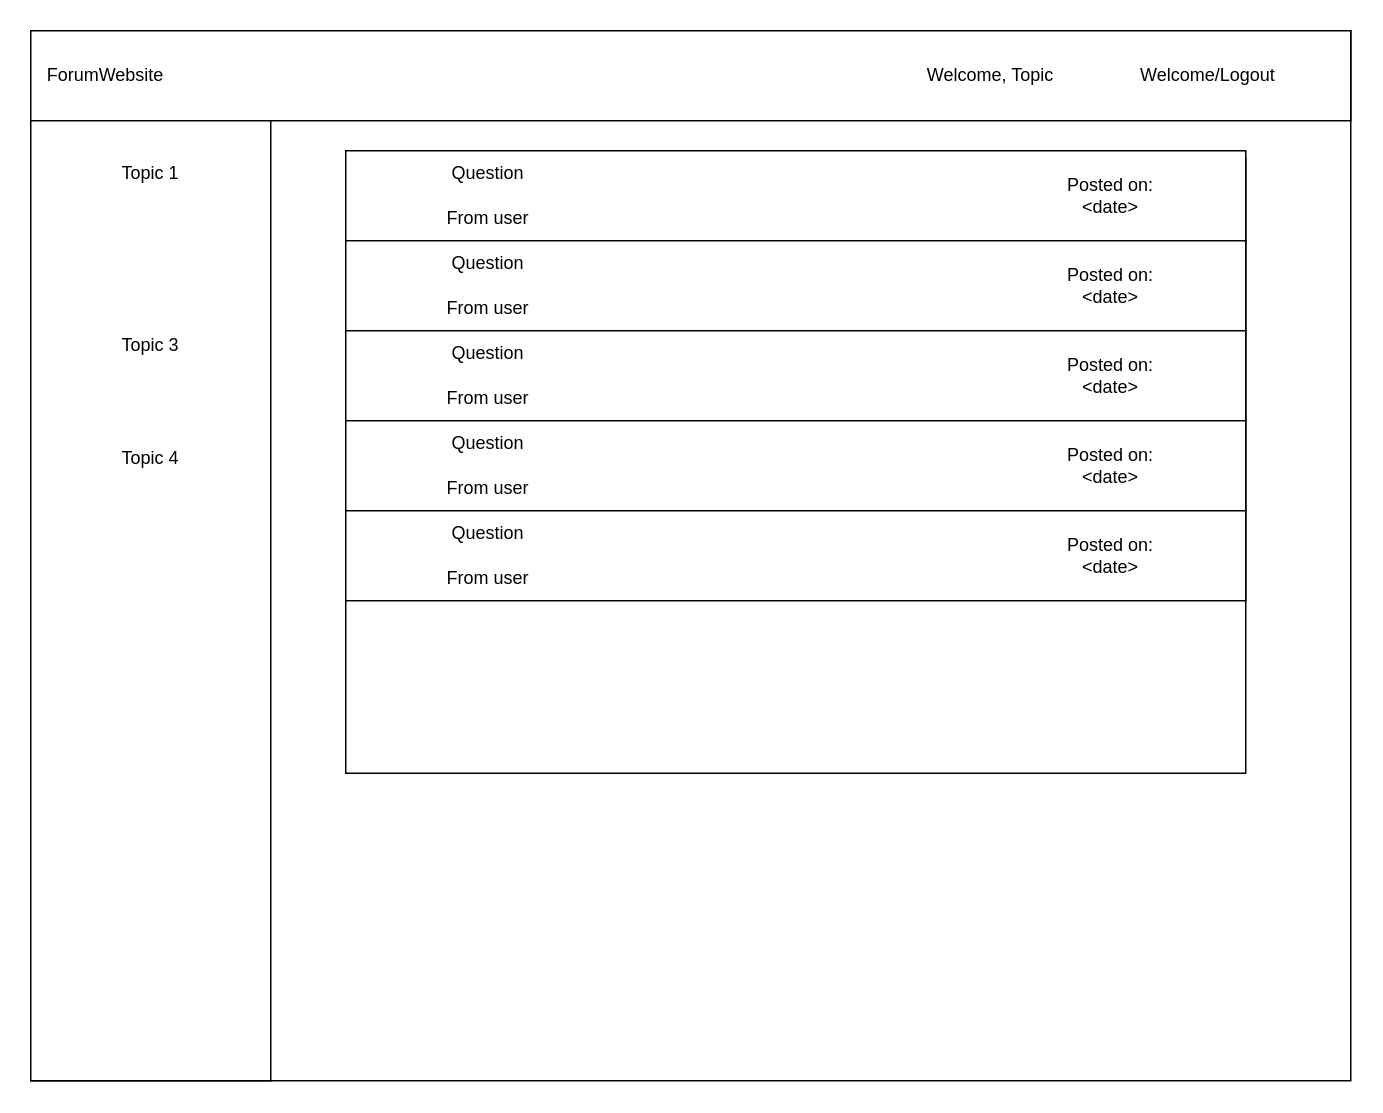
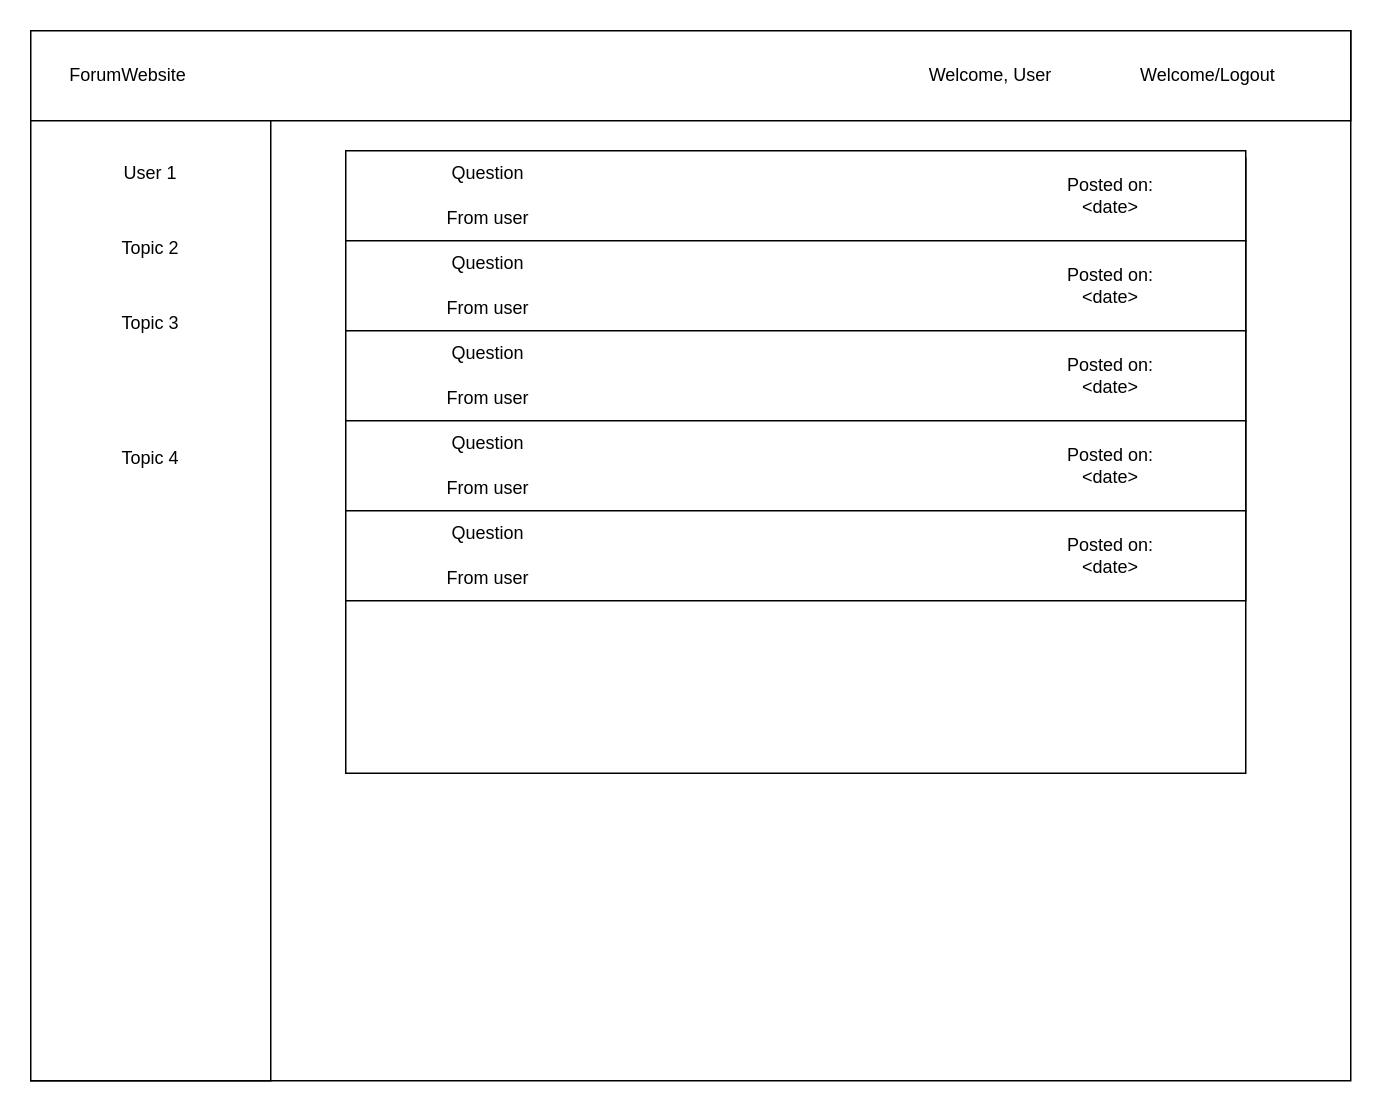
- <mxCell id="32" value="ForumWebsite" style="text;html=1;align=center;verticalAlign=middle;whiteSpace=wrap;rounded=0;" vertex="1" parent="1"><mxGeometry x="20" y="35" width="100" height="30" as="geometry" /></mxCell>
+ <mxCell id="32" value="ForumWebsite" style="text;html=1;align=center;verticalAlign=middle;whiteSpace=wrap;rounded=0;" vertex="1" parent="1"><mxGeometry x="35" y="35" width="100" height="30" as="geometry" /></mxCell>
- <mxCell id="5" value="Welcome, Topic" style="text;html=1;align=center;verticalAlign=middle;whiteSpace=wrap;rounded=0;" parent="1" vertex="1"><mxGeometry x="520" y="35" width="280" height="30" as="geometry" /></mxCell>
+ <mxCell id="5" value="Welcome, User" style="text;html=1;align=center;verticalAlign=middle;whiteSpace=wrap;rounded=0;" parent="1" vertex="1"><mxGeometry x="520" y="35" width="280" height="30" as="geometry" /></mxCell>
- <mxCell id="7" value="Topic 1" style="text;html=1;align=center;verticalAlign=middle;whiteSpace=wrap;rounded=0;" parent="1" vertex="1"><mxGeometry x="30" y="90" width="140" height="50" as="geometry" /></mxCell>
+ <mxCell id="7" value="User 1" style="text;html=1;align=center;verticalAlign=middle;whiteSpace=wrap;rounded=0;" parent="1" vertex="1"><mxGeometry x="30" y="90" width="140" height="50" as="geometry" /></mxCell>
+ <mxCell id="8" value="Topic 2" style="text;html=1;align=center;verticalAlign=middle;whiteSpace=wrap;rounded=0;" parent="1" vertex="1"><mxGeometry x="30" y="140" width="140" height="50" as="geometry" /></mxCell>
- <mxCell id="9" value="Topic 3" style="text;html=1;align=center;verticalAlign=middle;whiteSpace=wrap;rounded=0;" parent="1" vertex="1"><mxGeometry x="30" y="205" width="140" height="50" as="geometry" /></mxCell>
+ <mxCell id="9" value="Topic 3" style="text;html=1;align=center;verticalAlign=middle;whiteSpace=wrap;rounded=0;" parent="1" vertex="1"><mxGeometry x="30" y="190" width="140" height="50" as="geometry" /></mxCell>
